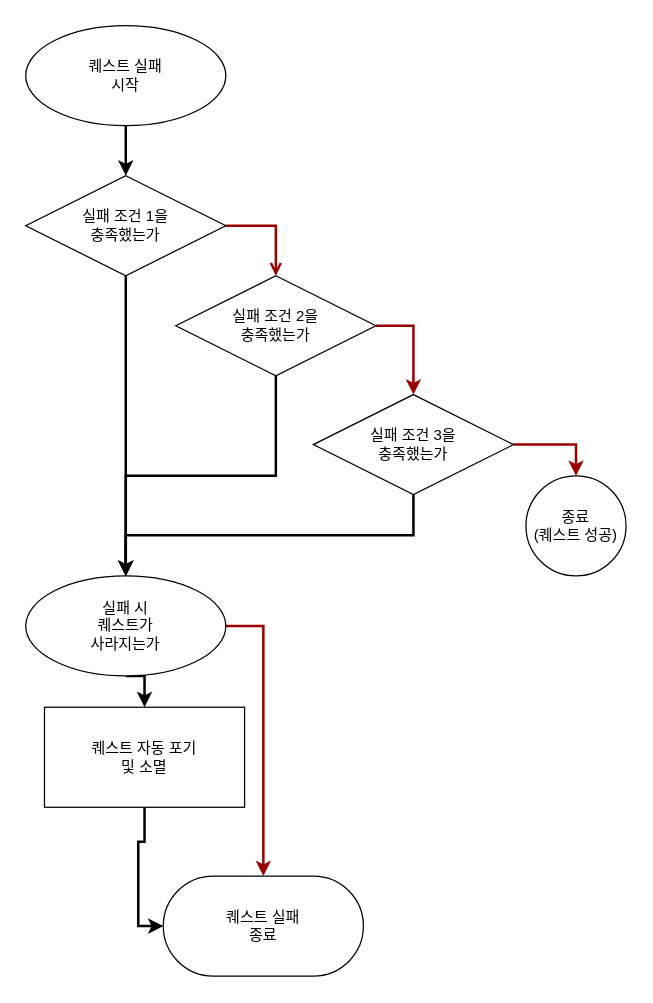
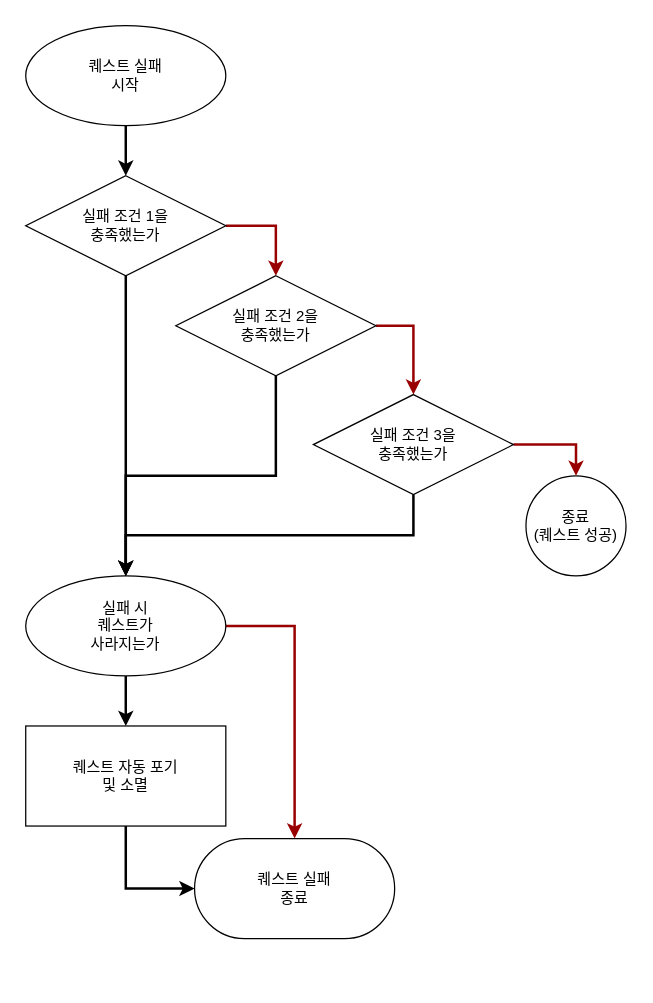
- <mxCell id="5" style="edgeStyle=orthogonalEdgeStyle;rounded=0;orthogonalLoop=1;jettySize=auto;html=1;exitX=1;exitY=0.5;exitDx=0;exitDy=0;entryX=0.5;entryY=0;entryDx=0;entryDy=0;strokeWidth=2;strokeColor=#990000;endArrow=open;" edge="1" parent="1" source="6" target="9"><mxGeometry relative="1" as="geometry" /></mxCell>
+ <mxCell id="5" style="edgeStyle=orthogonalEdgeStyle;rounded=0;orthogonalLoop=1;jettySize=auto;html=1;exitX=1;exitY=0.5;exitDx=0;exitDy=0;entryX=0.5;entryY=0;entryDx=0;entryDy=0;strokeWidth=2;strokeColor=#990000;" edge="1" parent="1" source="6" target="9"><mxGeometry relative="1" as="geometry" /></mxCell>
- <mxCell id="19" value="퀘스트 자동 포기&lt;br&gt;및 소멸" style="whiteSpace=wrap;html=1;" vertex="1" parent="1"><mxGeometry x="35" y="565" width="160" height="80" as="geometry" /></mxCell>
+ <mxCell id="19" value="퀘스트 자동 포기&lt;br&gt;및 소멸" style="whiteSpace=wrap;html=1;" vertex="1" parent="1"><mxGeometry x="20" y="580" width="160" height="80" as="geometry" /></mxCell>
- <mxCell id="13" value="퀘스트 실패&lt;br&gt;종료" style="rounded=1;whiteSpace=wrap;html=1;arcSize=50;" vertex="1" parent="1"><mxGeometry x="130" y="700" width="160" height="80" as="geometry" /></mxCell>
+ <mxCell id="13" value="퀘스트 실패&lt;br&gt;종료" style="rounded=1;whiteSpace=wrap;html=1;arcSize=50;" vertex="1" parent="1"><mxGeometry x="155" y="670" width="160" height="80" as="geometry" /></mxCell>
